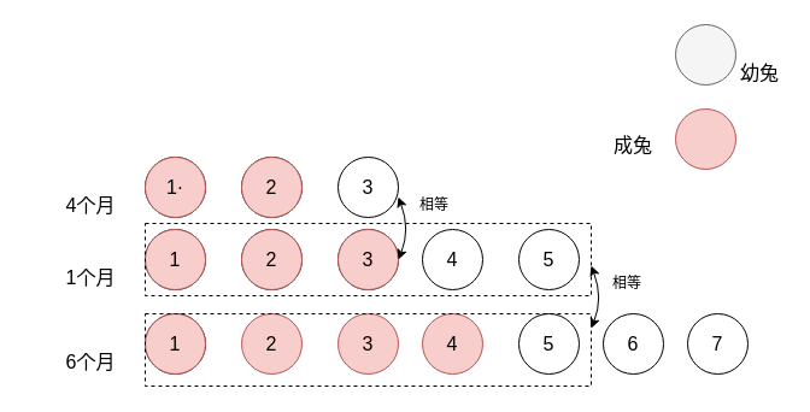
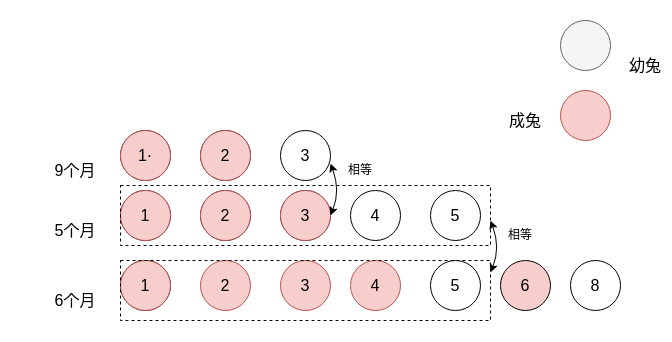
- <mxCell id="25" value="幼兔" style="text;html=1;strokeColor=none;fillColor=none;align=center;verticalAlign=middle;whiteSpace=wrap;rounded=0;fontSize=16;" vertex="1" parent="1"><mxGeometry x="610" y="50" width="40" height="20" as="geometry" /></mxCell>
+ <mxCell id="25" value="幼兔" style="text;html=1;strokeColor=none;fillColor=none;align=center;verticalAlign=middle;whiteSpace=wrap;rounded=0;fontSize=16;" vertex="1" parent="1"><mxGeometry x="625" y="55" width="40" height="20" as="geometry" /></mxCell>
- <mxCell id="27" value="4个月" style="text;html=1;strokeColor=none;fillColor=none;align=center;verticalAlign=middle;whiteSpace=wrap;rounded=0;fontSize=16;" vertex="1" parent="1"><mxGeometry y="160" width="110" height="20" as="geometry" x="20" /></mxCell>
+ <mxCell id="27" value="9个月" style="text;html=1;strokeColor=none;fillColor=none;align=center;verticalAlign=middle;whiteSpace=wrap;rounded=0;fontSize=16;" vertex="1" parent="1"><mxGeometry y="160" width="110" height="20" as="geometry" x="20" /></mxCell>
- <mxCell id="28" value="1个月" style="text;html=1;strokeColor=none;fillColor=none;align=center;verticalAlign=middle;whiteSpace=wrap;rounded=0;fontSize=16;" vertex="1" parent="1"><mxGeometry y="220" width="110" height="20" as="geometry" x="20" /></mxCell>
+ <mxCell id="28" value="5个月" style="text;html=1;strokeColor=none;fillColor=none;align=center;verticalAlign=middle;whiteSpace=wrap;rounded=0;fontSize=16;" vertex="1" parent="1"><mxGeometry y="220" width="110" height="20" as="geometry" x="20" /></mxCell>
- <mxCell id="15" value="6" style="ellipse;whiteSpace=wrap;html=1;aspect=fixed;fontSize=16;" vertex="1" parent="1"><mxGeometry x="500" y="260" width="50" height="50" as="geometry" /></mxCell>
+ <mxCell id="15" value="6" style="ellipse;whiteSpace=wrap;html=1;aspect=fixed;fontSize=16;fillColor=#f8cecc;" vertex="1" parent="1"><mxGeometry x="500" y="260" width="50" height="50" as="geometry" /></mxCell>
- <mxCell id="22" value="7" style="ellipse;whiteSpace=wrap;html=1;aspect=fixed;fontSize=16;" vertex="1" parent="1"><mxGeometry x="570" y="260" width="50" height="50" as="geometry" /></mxCell>
+ <mxCell id="22" value="8" style="ellipse;whiteSpace=wrap;html=1;aspect=fixed;fontSize=16;" vertex="1" parent="1"><mxGeometry x="570" y="260" width="50" height="50" as="geometry" /></mxCell>
